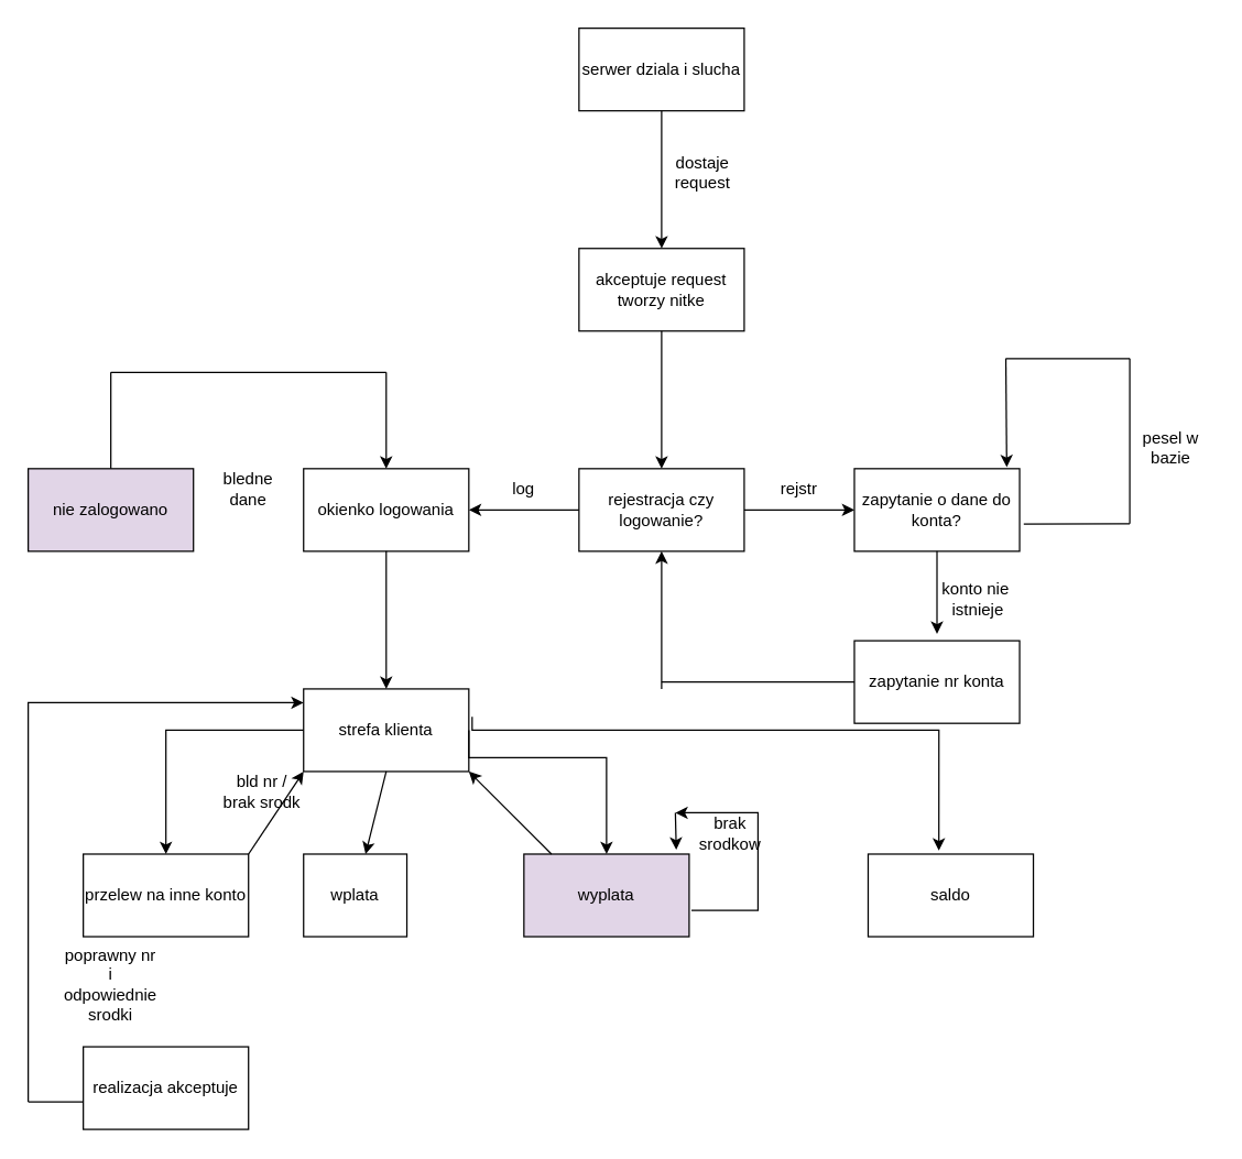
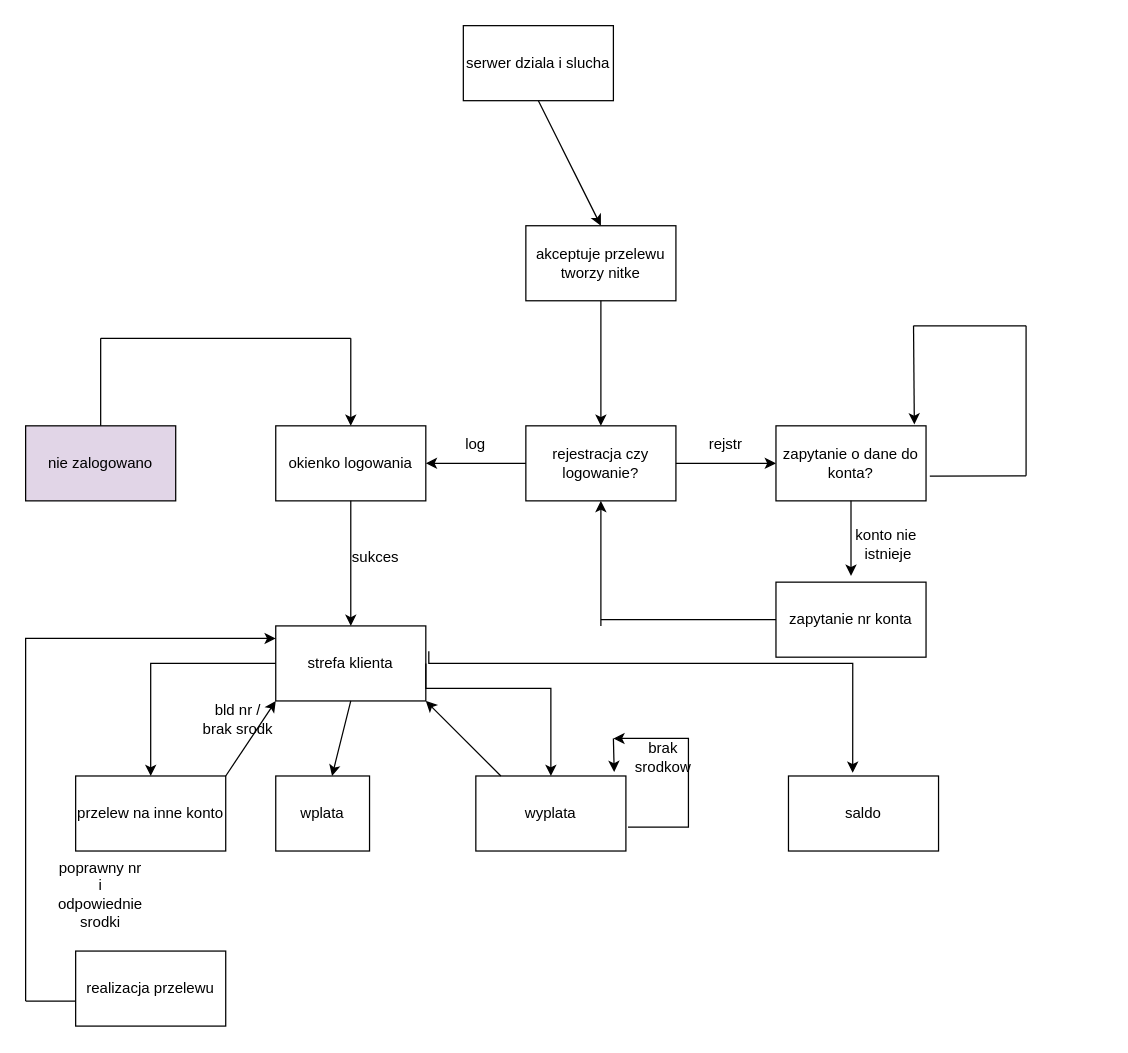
- <mxCell id="2" value="serwer dziala i slucha" style="rounded=0;whiteSpace=wrap;html=1;" vertex="1" parent="1"><mxGeometry x="420" y="20" width="120" height="60" as="geometry" /></mxCell>
+ <mxCell id="2" value="serwer dziala i slucha" style="rounded=0;whiteSpace=wrap;html=1;" vertex="1" parent="1"><mxGeometry x="370" y="20" width="120" height="60" as="geometry" /></mxCell>
- <mxCell id="5" value="dostaje request" style="text;html=1;strokeColor=none;fillColor=none;align=center;verticalAlign=middle;whiteSpace=wrap;rounded=0;" vertex="1" parent="1"><mxGeometry x="480" y="110" width="60" height="30" as="geometry" /></mxCell>
- <mxCell id="4" value="akceptuje request tworzy nitke" style="rounded=0;whiteSpace=wrap;html=1;" vertex="1" parent="1"><mxGeometry x="420" y="180" width="120" height="60" as="geometry" /></mxCell>
+ <mxCell id="4" value="akceptuje przelewu tworzy nitke" style="rounded=0;whiteSpace=wrap;html=1;" vertex="1" parent="1"><mxGeometry x="420" y="180" width="120" height="60" as="geometry" /></mxCell>
- <mxCell id="27" value="pesel w bazie" style="text;html=1;strokeColor=none;fillColor=none;align=center;verticalAlign=middle;whiteSpace=wrap;rounded=0;" vertex="1" parent="1"><mxGeometry x="820" y="310" width="60" height="30" as="geometry" /></mxCell>
- <mxCell id="15" value="bledne dane" style="text;html=1;strokeColor=none;fillColor=none;align=center;verticalAlign=middle;whiteSpace=wrap;rounded=0;" vertex="1" parent="1"><mxGeometry x="150" y="340" width="60" height="30" as="geometry" /></mxCell>
+ <mxCell id="20" value="sukces" style="text;html=1;strokeColor=none;fillColor=none;align=center;verticalAlign=middle;whiteSpace=wrap;rounded=0;" vertex="1" parent="1"><mxGeometry x="270" y="430" width="60" height="30" as="geometry" /></mxCell>
- <mxCell id="34" value="wyplata" style="rounded=0;whiteSpace=wrap;html=1;fillColor=#e1d5e7;" vertex="1" parent="1"><mxGeometry x="380" y="620" width="120" height="60" as="geometry" /></mxCell>
+ <mxCell id="34" value="wyplata" style="rounded=0;whiteSpace=wrap;html=1;" vertex="1" parent="1"><mxGeometry x="380" y="620" width="120" height="60" as="geometry" /></mxCell>
- <mxCell id="42" value="realizacja akceptuje" style="rounded=0;whiteSpace=wrap;html=1;" vertex="1" parent="1"><mxGeometry y="760" width="120" height="60" as="geometry" x="60" /></mxCell>
+ <mxCell id="42" value="realizacja przelewu" style="rounded=0;whiteSpace=wrap;html=1;" vertex="1" parent="1"><mxGeometry y="760" width="120" height="60" as="geometry" x="60" /></mxCell>
